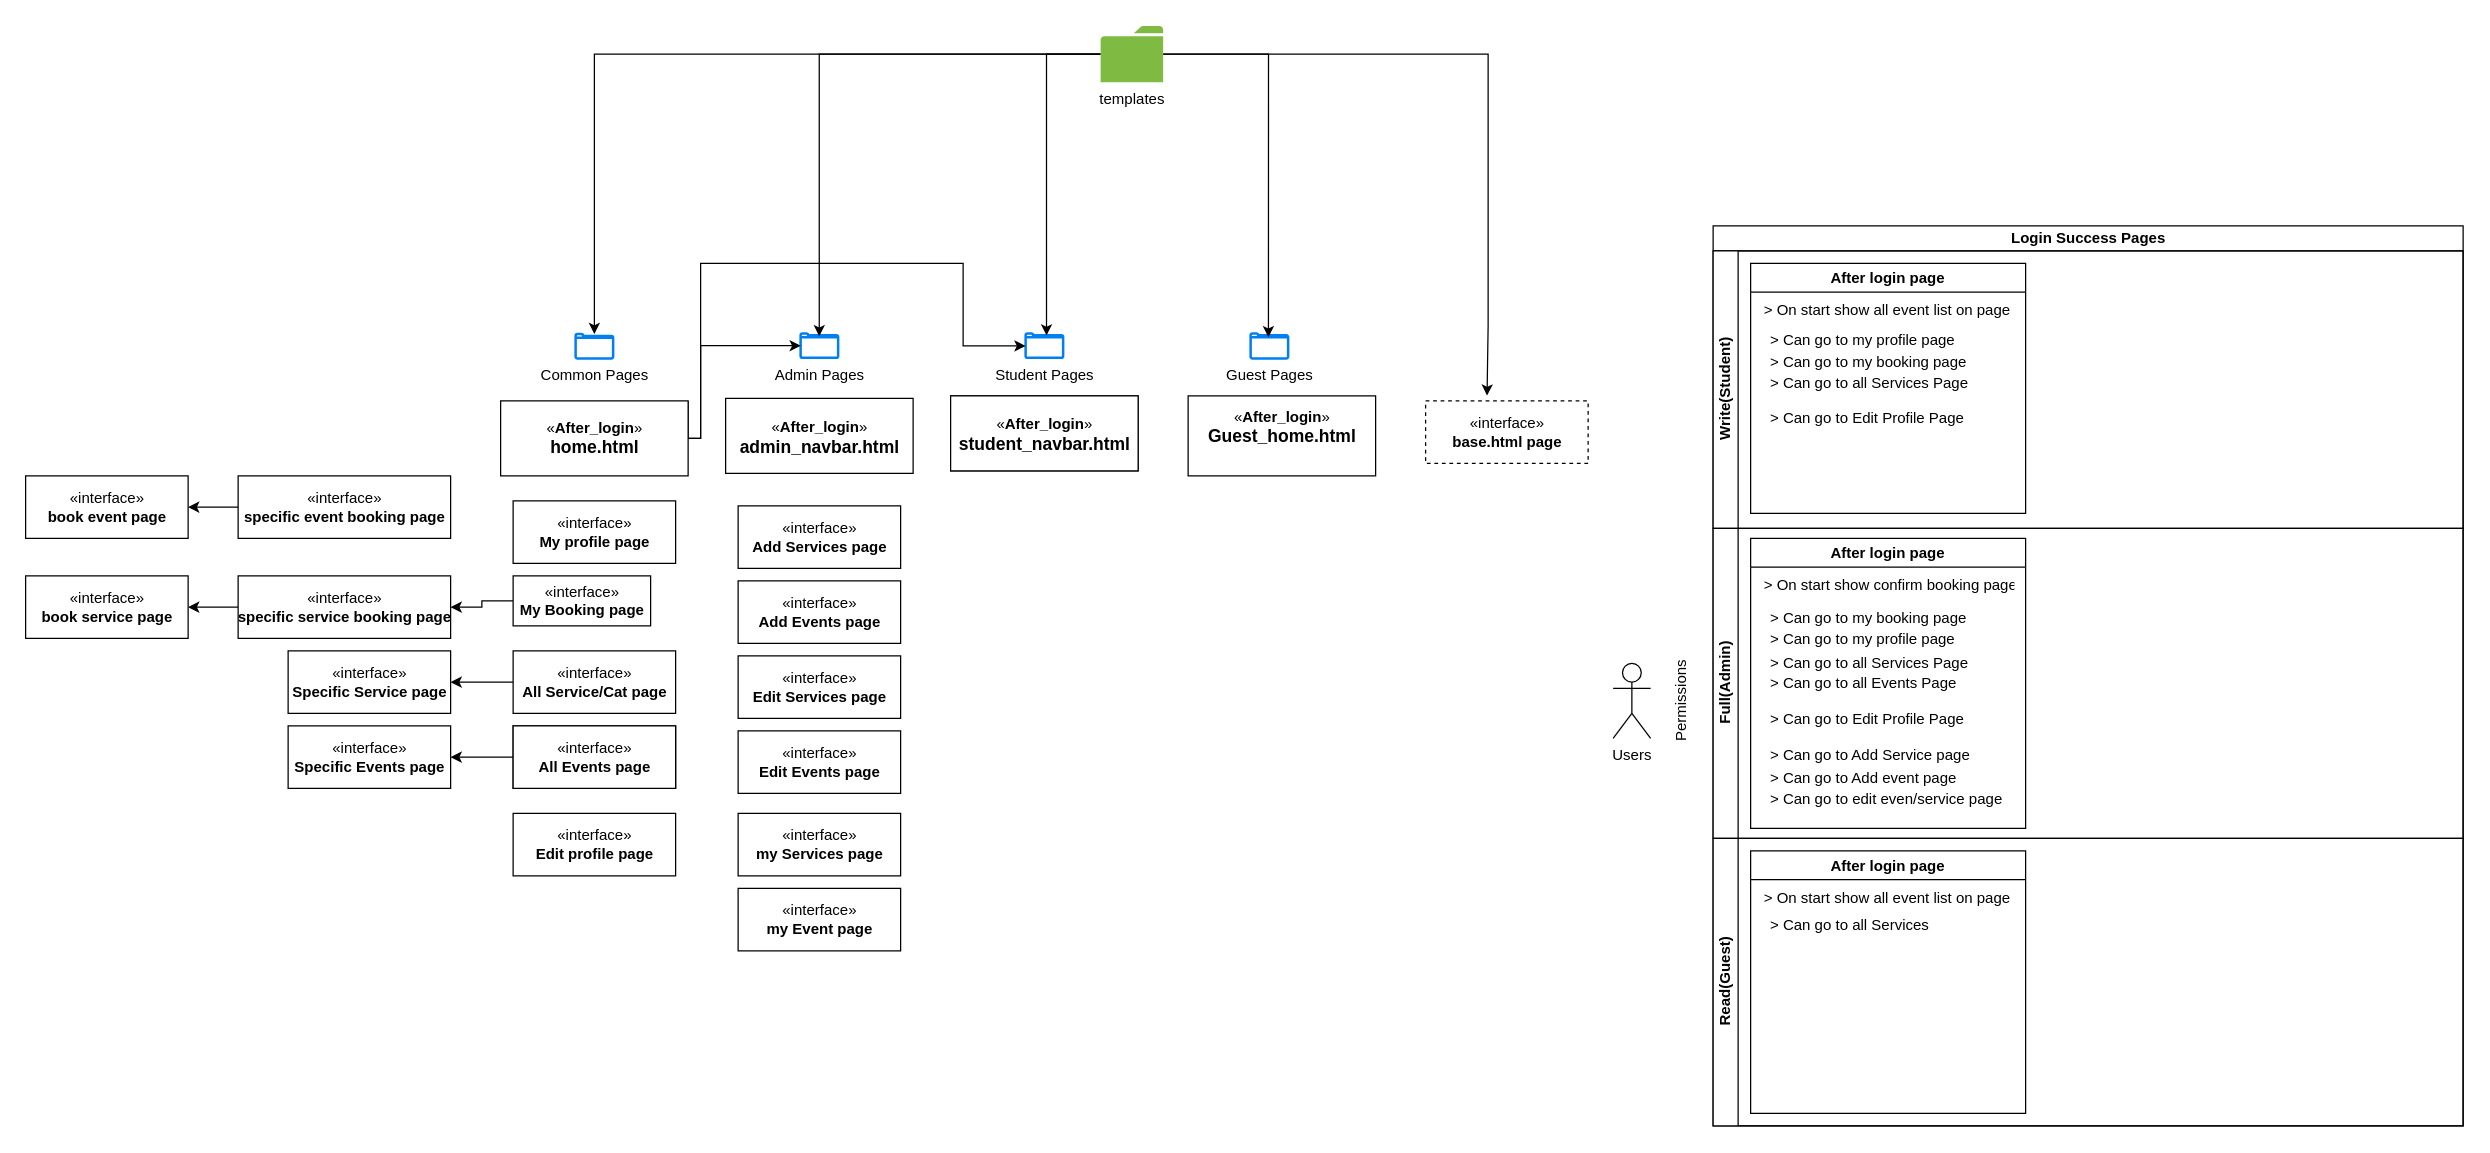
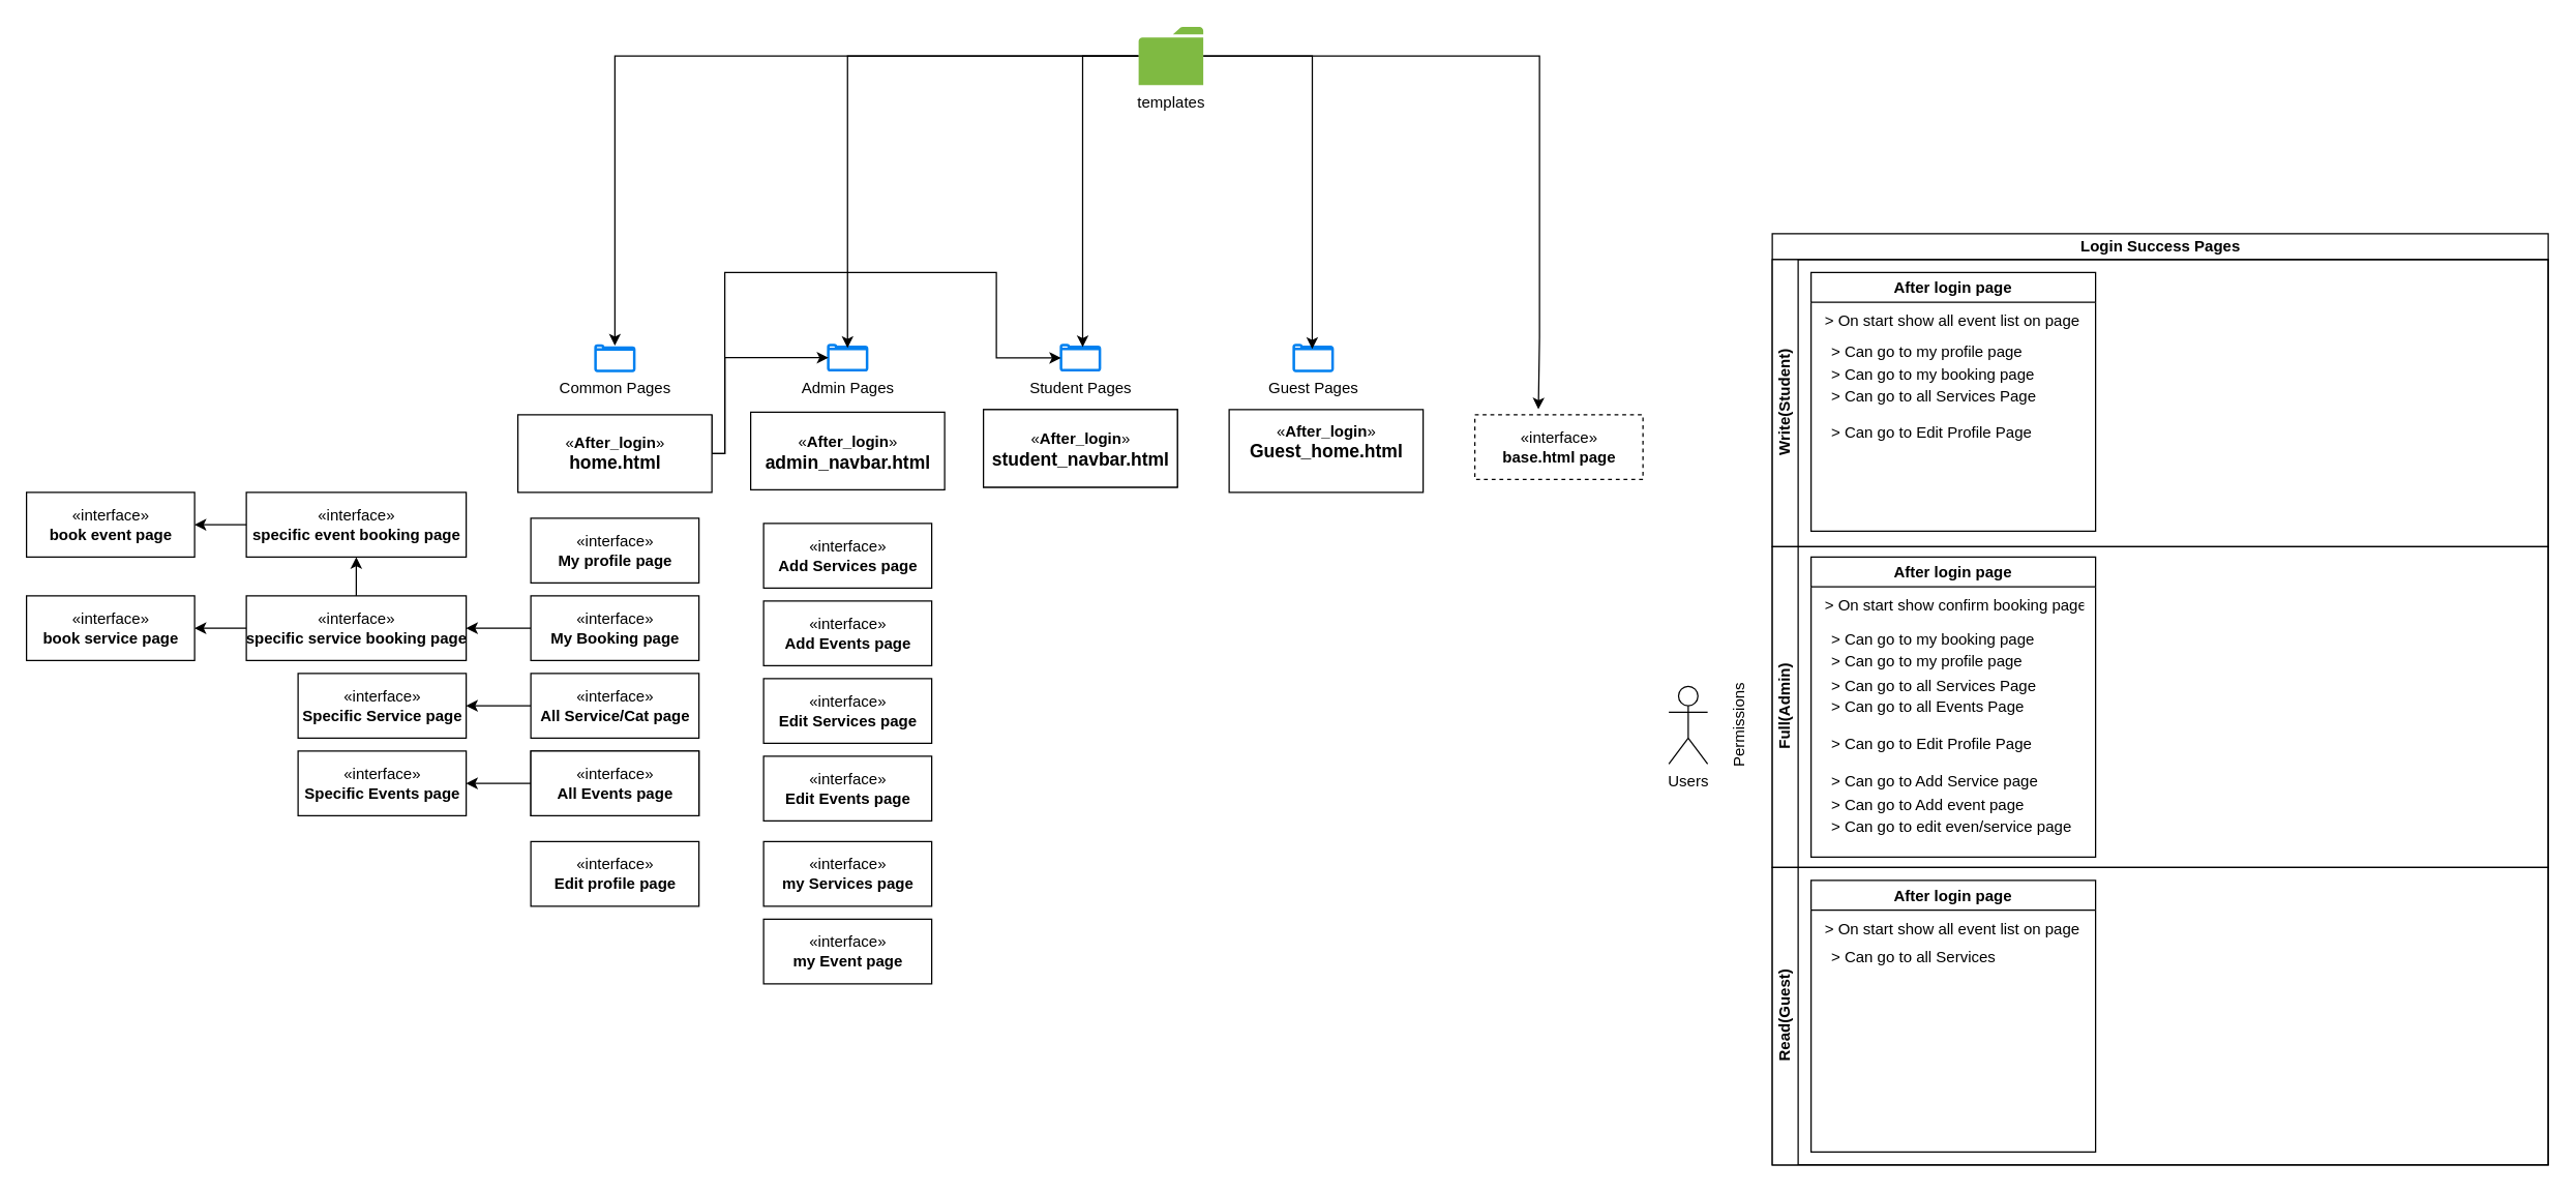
+ <mxCell id="46" value="" style="edgeStyle=orthogonalEdgeStyle;rounded=0;orthogonalLoop=1;jettySize=auto;html=1;" edge="1" parent="1" source="47" target="49"><mxGeometry relative="1" as="geometry" /></mxCell>
- <mxCell id="44" value="«interface»&lt;br&gt;&lt;b&gt;My Booking page&lt;/b&gt;" style="html=1;" parent="1" vertex="1"><mxGeometry x="410" y="460" width="110" height="40" as="geometry" /></mxCell>
+ <mxCell id="44" value="«interface»&lt;br&gt;&lt;b&gt;My Booking page&lt;/b&gt;" style="html=1;" parent="1" vertex="1"><mxGeometry x="410" y="460" width="130" height="50" as="geometry" /></mxCell>
